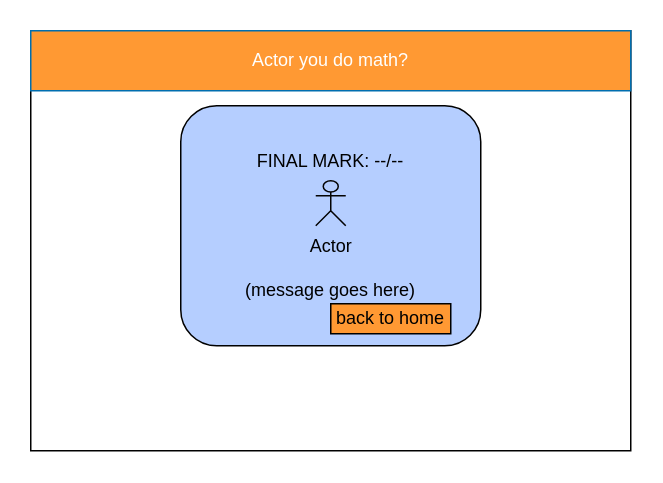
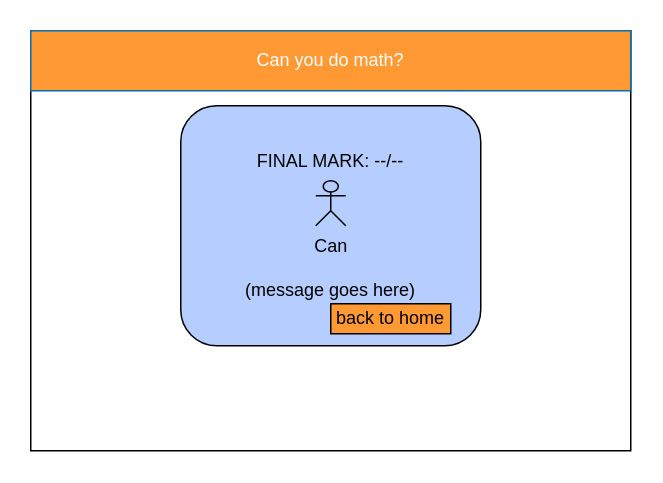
- <mxCell id="3" value="Actor you do math?" style="rounded=0;whiteSpace=wrap;html=1;fillColor=#FF9933;fontColor=#ffffff;strokeColor=#006EAF;" vertex="1" parent="1"><mxGeometry x="20" y="20" width="400" height="40" as="geometry" /></mxCell>
+ <mxCell id="3" value="Can you do math?" style="rounded=0;whiteSpace=wrap;html=1;fillColor=#FF9933;fontColor=#ffffff;strokeColor=#006EAF;" vertex="1" parent="1"><mxGeometry x="20" y="20" width="400" height="40" as="geometry" /></mxCell>
- <mxCell id="6" value="Actor" style="shape=umlActor;verticalLabelPosition=bottom;verticalAlign=top;html=1;outlineConnect=0;fontColor=#000000;fillColor=#B5CEFF;strokeColor=#030303;" vertex="1" parent="1"><mxGeometry x="210" y="120" width="20" height="30" as="geometry" /></mxCell>
+ <mxCell id="6" value="Can" style="shape=umlActor;verticalLabelPosition=bottom;verticalAlign=top;html=1;outlineConnect=0;fontColor=#000000;fillColor=#B5CEFF;strokeColor=#030303;" vertex="1" parent="1"><mxGeometry x="210" y="120" width="20" height="30" as="geometry" /></mxCell>
